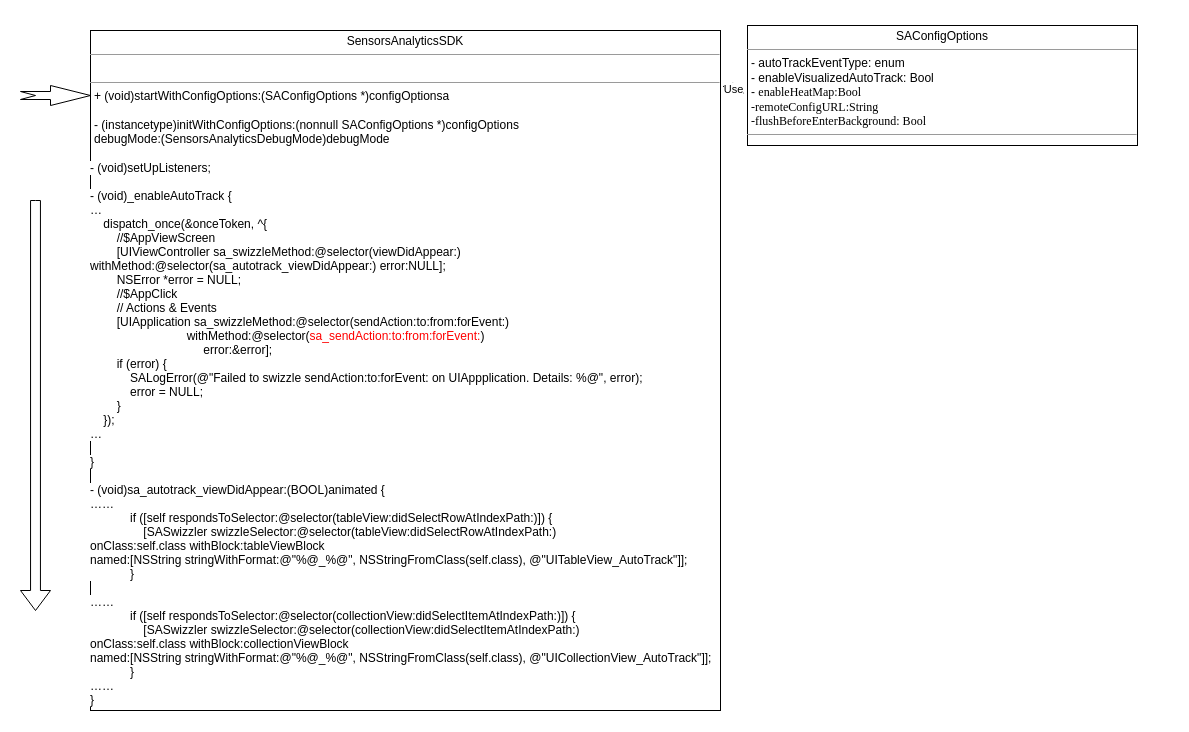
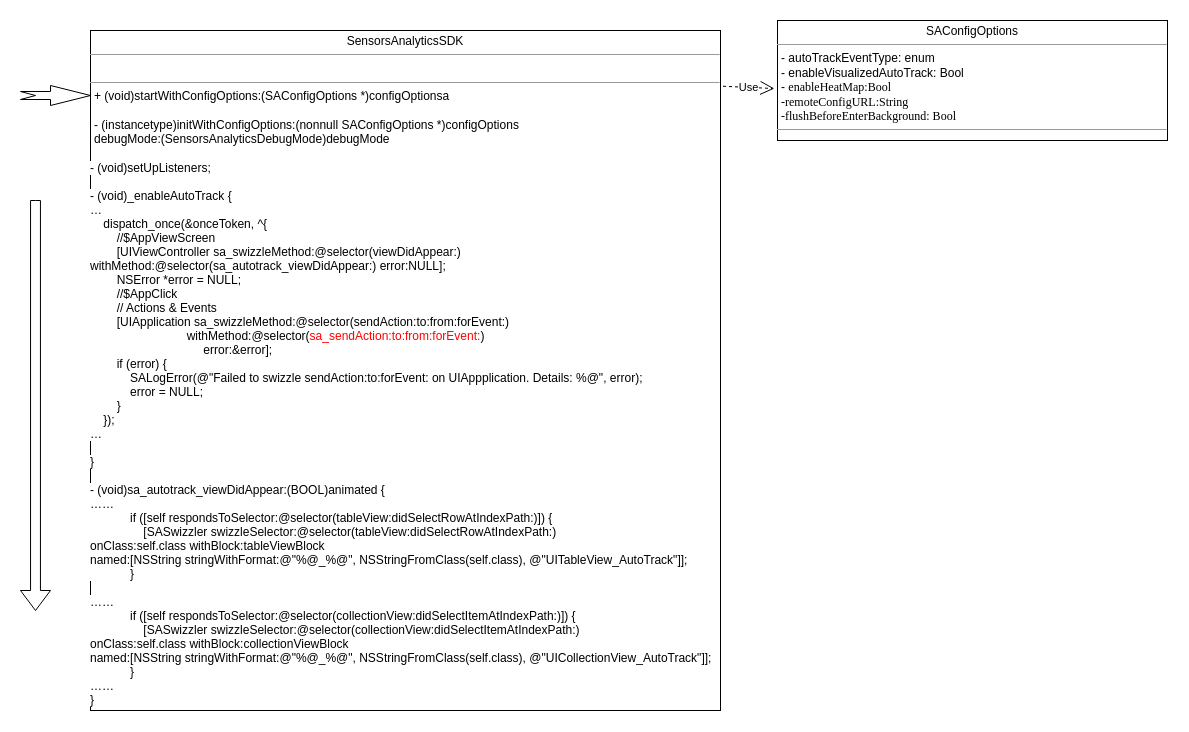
- <mxCell id="3" value="&lt;p style=&quot;margin: 0px ; margin-top: 4px ; text-align: center&quot;&gt;SAConfigOptions&lt;br&gt;&lt;/p&gt;&lt;hr size=&quot;1&quot;&gt;&lt;p style=&quot;margin: 0px 0px 0px 4px&quot;&gt;&lt;font style=&quot;font-size: 12px ; background-color: rgb(255 , 255 , 255)&quot;&gt;- autoTrackEventType: enum&lt;br&gt;&lt;/font&gt;&lt;/p&gt;&lt;p style=&quot;margin: 0px 0px 0px 4px&quot;&gt;&lt;font style=&quot;font-size: 12px ; background-color: rgb(255 , 255 , 255)&quot;&gt;-&amp;nbsp;enableVisualizedAutoTrack: Bool&lt;/font&gt;&lt;/p&gt;&lt;p style=&quot;margin: 0px 0px 0px 4px&quot;&gt;&lt;font style=&quot;font-size: 12px ; background-color: rgb(255 , 255 , 255)&quot;&gt;-&amp;nbsp;&lt;span style=&quot;font-family: &amp;#34;menlo&amp;#34;&quot;&gt;enableHeatMap:Bool&lt;/span&gt;&lt;/font&gt;&lt;/p&gt;&lt;p style=&quot;margin: 0px 0px 0px 4px&quot;&gt;&lt;font style=&quot;font-size: 12px ; background-color: rgb(255 , 255 , 255)&quot;&gt;&lt;span style=&quot;font-family: &amp;#34;menlo&amp;#34;&quot;&gt;-&lt;/span&gt;&lt;span style=&quot;font-family: &amp;#34;menlo&amp;#34;&quot;&gt;remoteConfigURL:String&lt;/span&gt;&lt;/font&gt;&lt;/p&gt;&lt;p style=&quot;margin: 0px 0px 0px 4px&quot;&gt;&lt;font style=&quot;font-size: 12px ; background-color: rgb(255 , 255 , 255)&quot;&gt;&lt;span style=&quot;font-family: &amp;#34;menlo&amp;#34;&quot;&gt;-&lt;/span&gt;&lt;span style=&quot;font-family: &amp;#34;menlo&amp;#34;&quot;&gt;flushBeforeEnterBackground: Bool&lt;/span&gt;&lt;span style=&quot;font-family: &amp;#34;menlo&amp;#34;&quot;&gt;&amp;nbsp;&lt;/span&gt;&lt;/font&gt;&lt;/p&gt;&lt;hr size=&quot;1&quot;&gt;&lt;p style=&quot;margin: 0px ; margin-left: 4px&quot;&gt;&lt;br&gt;&lt;/p&gt;" style="verticalAlign=top;align=left;overflow=fill;fontSize=12;fontFamily=Helvetica;html=1;" vertex="1" parent="1"><mxGeometry x="747" y="25" width="390" height="120" as="geometry" /></mxCell>
+ <mxCell id="3" value="&lt;p style=&quot;margin: 0px ; margin-top: 4px ; text-align: center&quot;&gt;SAConfigOptions&lt;br&gt;&lt;/p&gt;&lt;hr size=&quot;1&quot;&gt;&lt;p style=&quot;margin: 0px 0px 0px 4px&quot;&gt;&lt;font style=&quot;font-size: 12px ; background-color: rgb(255 , 255 , 255)&quot;&gt;- autoTrackEventType: enum&lt;br&gt;&lt;/font&gt;&lt;/p&gt;&lt;p style=&quot;margin: 0px 0px 0px 4px&quot;&gt;&lt;font style=&quot;font-size: 12px ; background-color: rgb(255 , 255 , 255)&quot;&gt;-&amp;nbsp;enableVisualizedAutoTrack: Bool&lt;/font&gt;&lt;/p&gt;&lt;p style=&quot;margin: 0px 0px 0px 4px&quot;&gt;&lt;font style=&quot;font-size: 12px ; background-color: rgb(255 , 255 , 255)&quot;&gt;-&amp;nbsp;&lt;span style=&quot;font-family: &amp;#34;menlo&amp;#34;&quot;&gt;enableHeatMap:Bool&lt;/span&gt;&lt;/font&gt;&lt;/p&gt;&lt;p style=&quot;margin: 0px 0px 0px 4px&quot;&gt;&lt;font style=&quot;font-size: 12px ; background-color: rgb(255 , 255 , 255)&quot;&gt;&lt;span style=&quot;font-family: &amp;#34;menlo&amp;#34;&quot;&gt;-&lt;/span&gt;&lt;span style=&quot;font-family: &amp;#34;menlo&amp;#34;&quot;&gt;remoteConfigURL:String&lt;/span&gt;&lt;/font&gt;&lt;/p&gt;&lt;p style=&quot;margin: 0px 0px 0px 4px&quot;&gt;&lt;font style=&quot;font-size: 12px ; background-color: rgb(255 , 255 , 255)&quot;&gt;&lt;span style=&quot;font-family: &amp;#34;menlo&amp;#34;&quot;&gt;-&lt;/span&gt;&lt;span style=&quot;font-family: &amp;#34;menlo&amp;#34;&quot;&gt;flushBeforeEnterBackground: Bool&lt;/span&gt;&lt;span style=&quot;font-family: &amp;#34;menlo&amp;#34;&quot;&gt;&amp;nbsp;&lt;/span&gt;&lt;/font&gt;&lt;/p&gt;&lt;hr size=&quot;1&quot;&gt;&lt;p style=&quot;margin: 0px ; margin-left: 4px&quot;&gt;&lt;br&gt;&lt;/p&gt;" style="verticalAlign=top;align=left;overflow=fill;fontSize=12;fontFamily=Helvetica;html=1;" vertex="1" parent="1"><mxGeometry x="777" y="20" width="390" height="120" as="geometry" /></mxCell>
